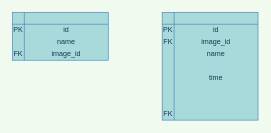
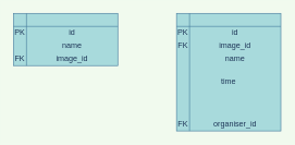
- <mxCell id="6" value="time" style="text;html=1;strokeColor=none;fillColor=none;align=center;verticalAlign=middle;whiteSpace=wrap;rounded=0;sketch=0;fontColor=#1D3557;" vertex="1" parent="1"><mxGeometry x="290" y="120" width="140" height="20" as="geometry" /></mxCell>
+ <mxCell id="6" value="time" style="text;html=1;strokeColor=none;fillColor=none;align=center;verticalAlign=middle;whiteSpace=wrap;rounded=0;sketch=0;fontColor=#1D3557;" vertex="1" parent="1"><mxGeometry x="280" y="115" width="140" height="20" as="geometry" /></mxCell>
+ <mxCell id="7" value="organiser_id" style="text;html=1;strokeColor=none;fillColor=none;align=center;verticalAlign=middle;whiteSpace=wrap;rounded=0;sketch=0;fontColor=#1D3557;" vertex="1" parent="1"><mxGeometry x="290" y="180" width="140" height="20" as="geometry" /></mxCell>
